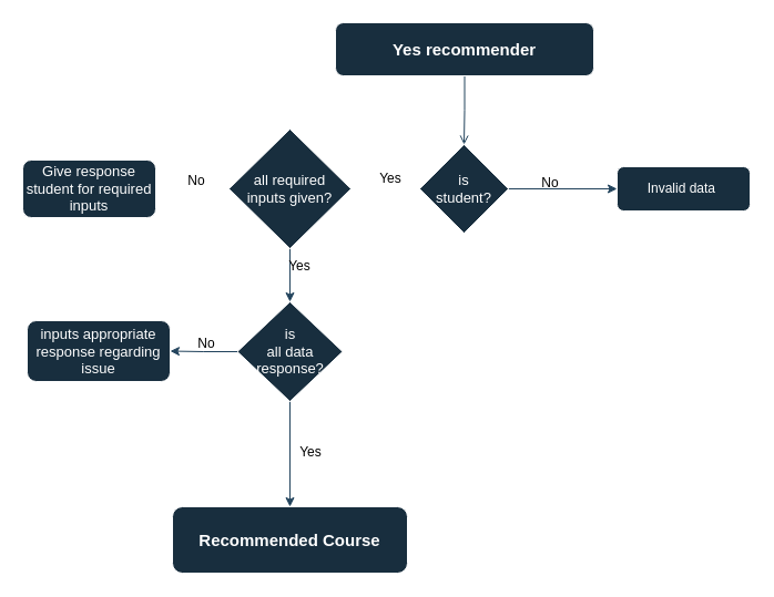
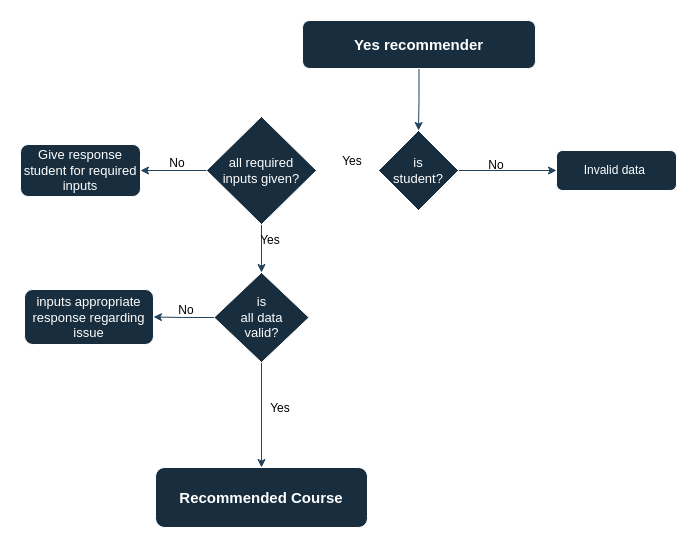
- <mxCell id="2" value="" style="edgeStyle=orthogonalEdgeStyle;rounded=0;orthogonalLoop=1;jettySize=auto;html=1;strokeColor=#23445D;endArrow=open;" edge="1" parent="1" source="3" target="6"><mxGeometry relative="1" as="geometry" /></mxCell>
+ <mxCell id="2" value="" style="edgeStyle=orthogonalEdgeStyle;rounded=0;orthogonalLoop=1;jettySize=auto;html=1;strokeColor=#23445D;" edge="1" parent="1" source="3" target="6"><mxGeometry relative="1" as="geometry" /></mxCell>
+ <mxCell id="8" value="" style="edgeStyle=orthogonalEdgeStyle;rounded=0;orthogonalLoop=1;jettySize=auto;html=1;strokeColor=#23445D;" edge="1" parent="1" source="10" target="11"><mxGeometry relative="1" as="geometry" /></mxCell>
- <mxCell id="14" value="is&lt;br&gt;all data &lt;br&gt;response?" style="rhombus;whiteSpace=wrap;html=1;fontSize=13;fillColor=#182E3E;strokeColor=#FFFFFF;fontColor=#FFFFFF;" vertex="1" parent="1"><mxGeometry x="213.5" y="272" width="95" height="90" as="geometry" /></mxCell>
+ <mxCell id="14" value="is&lt;br&gt;all data &lt;br&gt;valid?" style="rhombus;whiteSpace=wrap;html=1;fontSize=13;fillColor=#182E3E;strokeColor=#FFFFFF;fontColor=#FFFFFF;" vertex="1" parent="1"><mxGeometry x="213.5" y="272" width="95" height="90" as="geometry" /></mxCell>
- <mxCell id="16" value="Recommended Course" style="rounded=1;whiteSpace=wrap;html=1;fontSize=15;fillColor=#182E3E;strokeColor=#FFFFFF;fontColor=#FFFFFF;fontStyle=1" vertex="1" parent="1"><mxGeometry x="155" y="457" width="212" height="60" as="geometry" /></mxCell>
+ <mxCell id="16" value="Recommended Course" style="rounded=1;whiteSpace=wrap;html=1;fontSize=15;fillColor=#182E3E;strokeColor=#FFFFFF;fontColor=#FFFFFF;fontStyle=1" vertex="1" parent="1"><mxGeometry x="155" y="467" width="212" height="60" as="geometry" /></mxCell>
